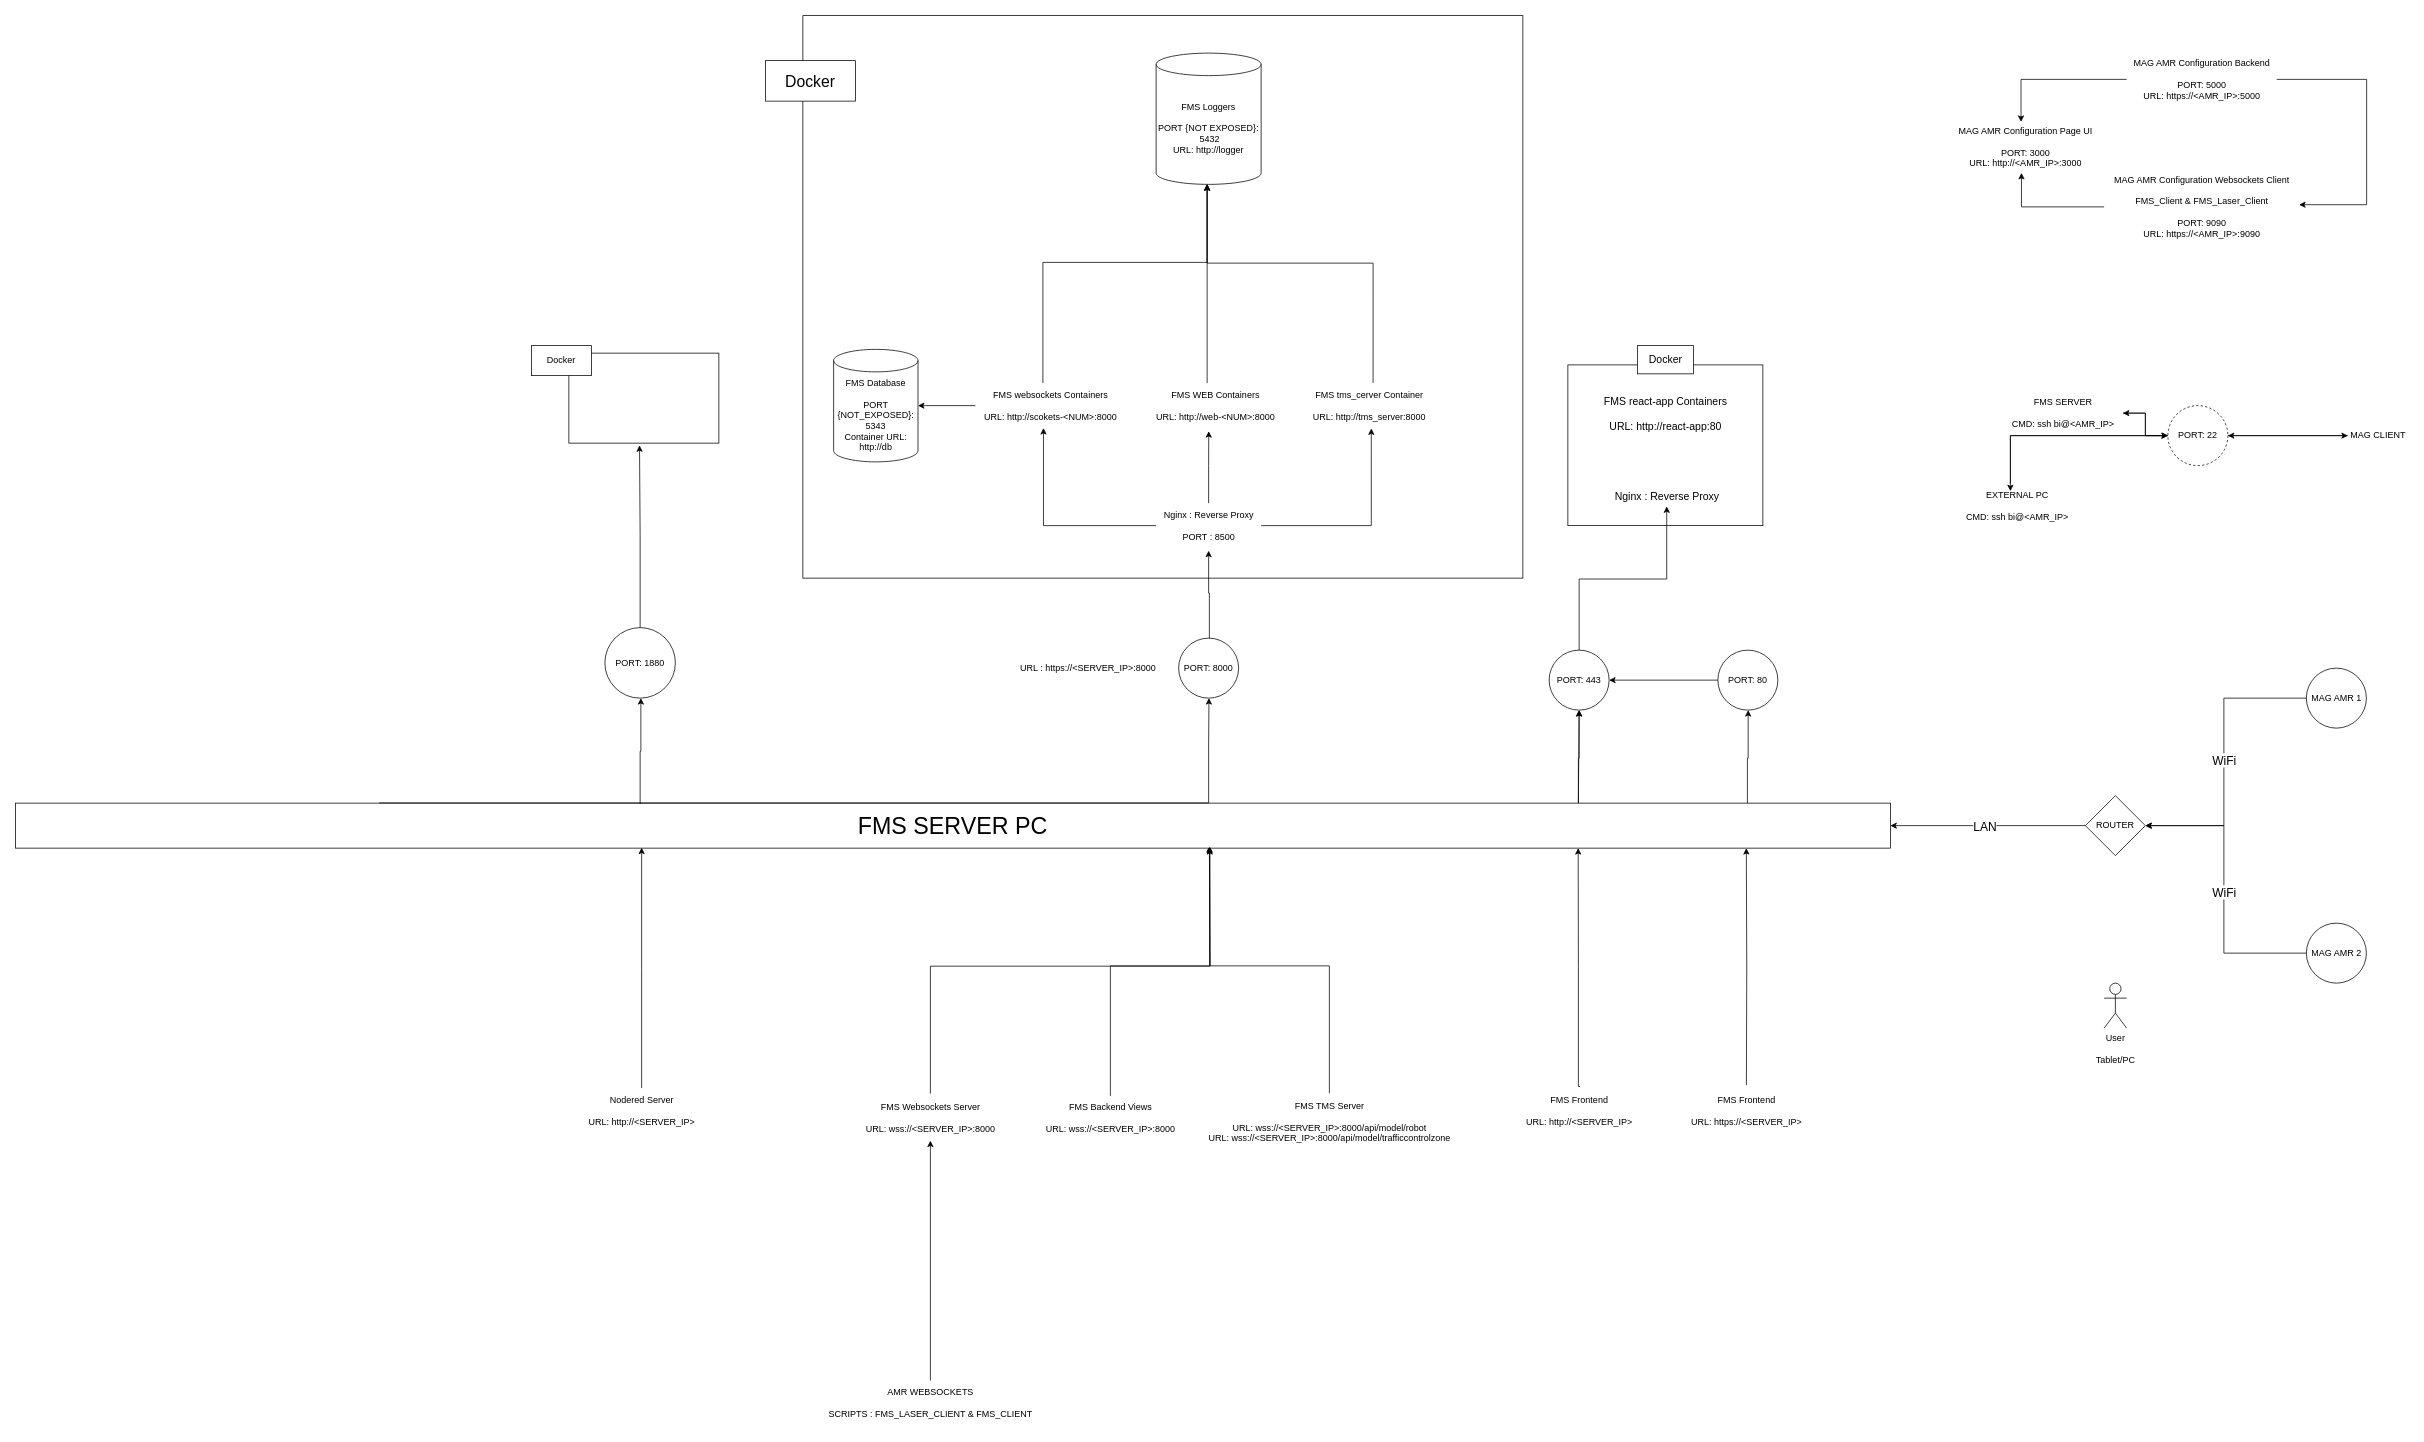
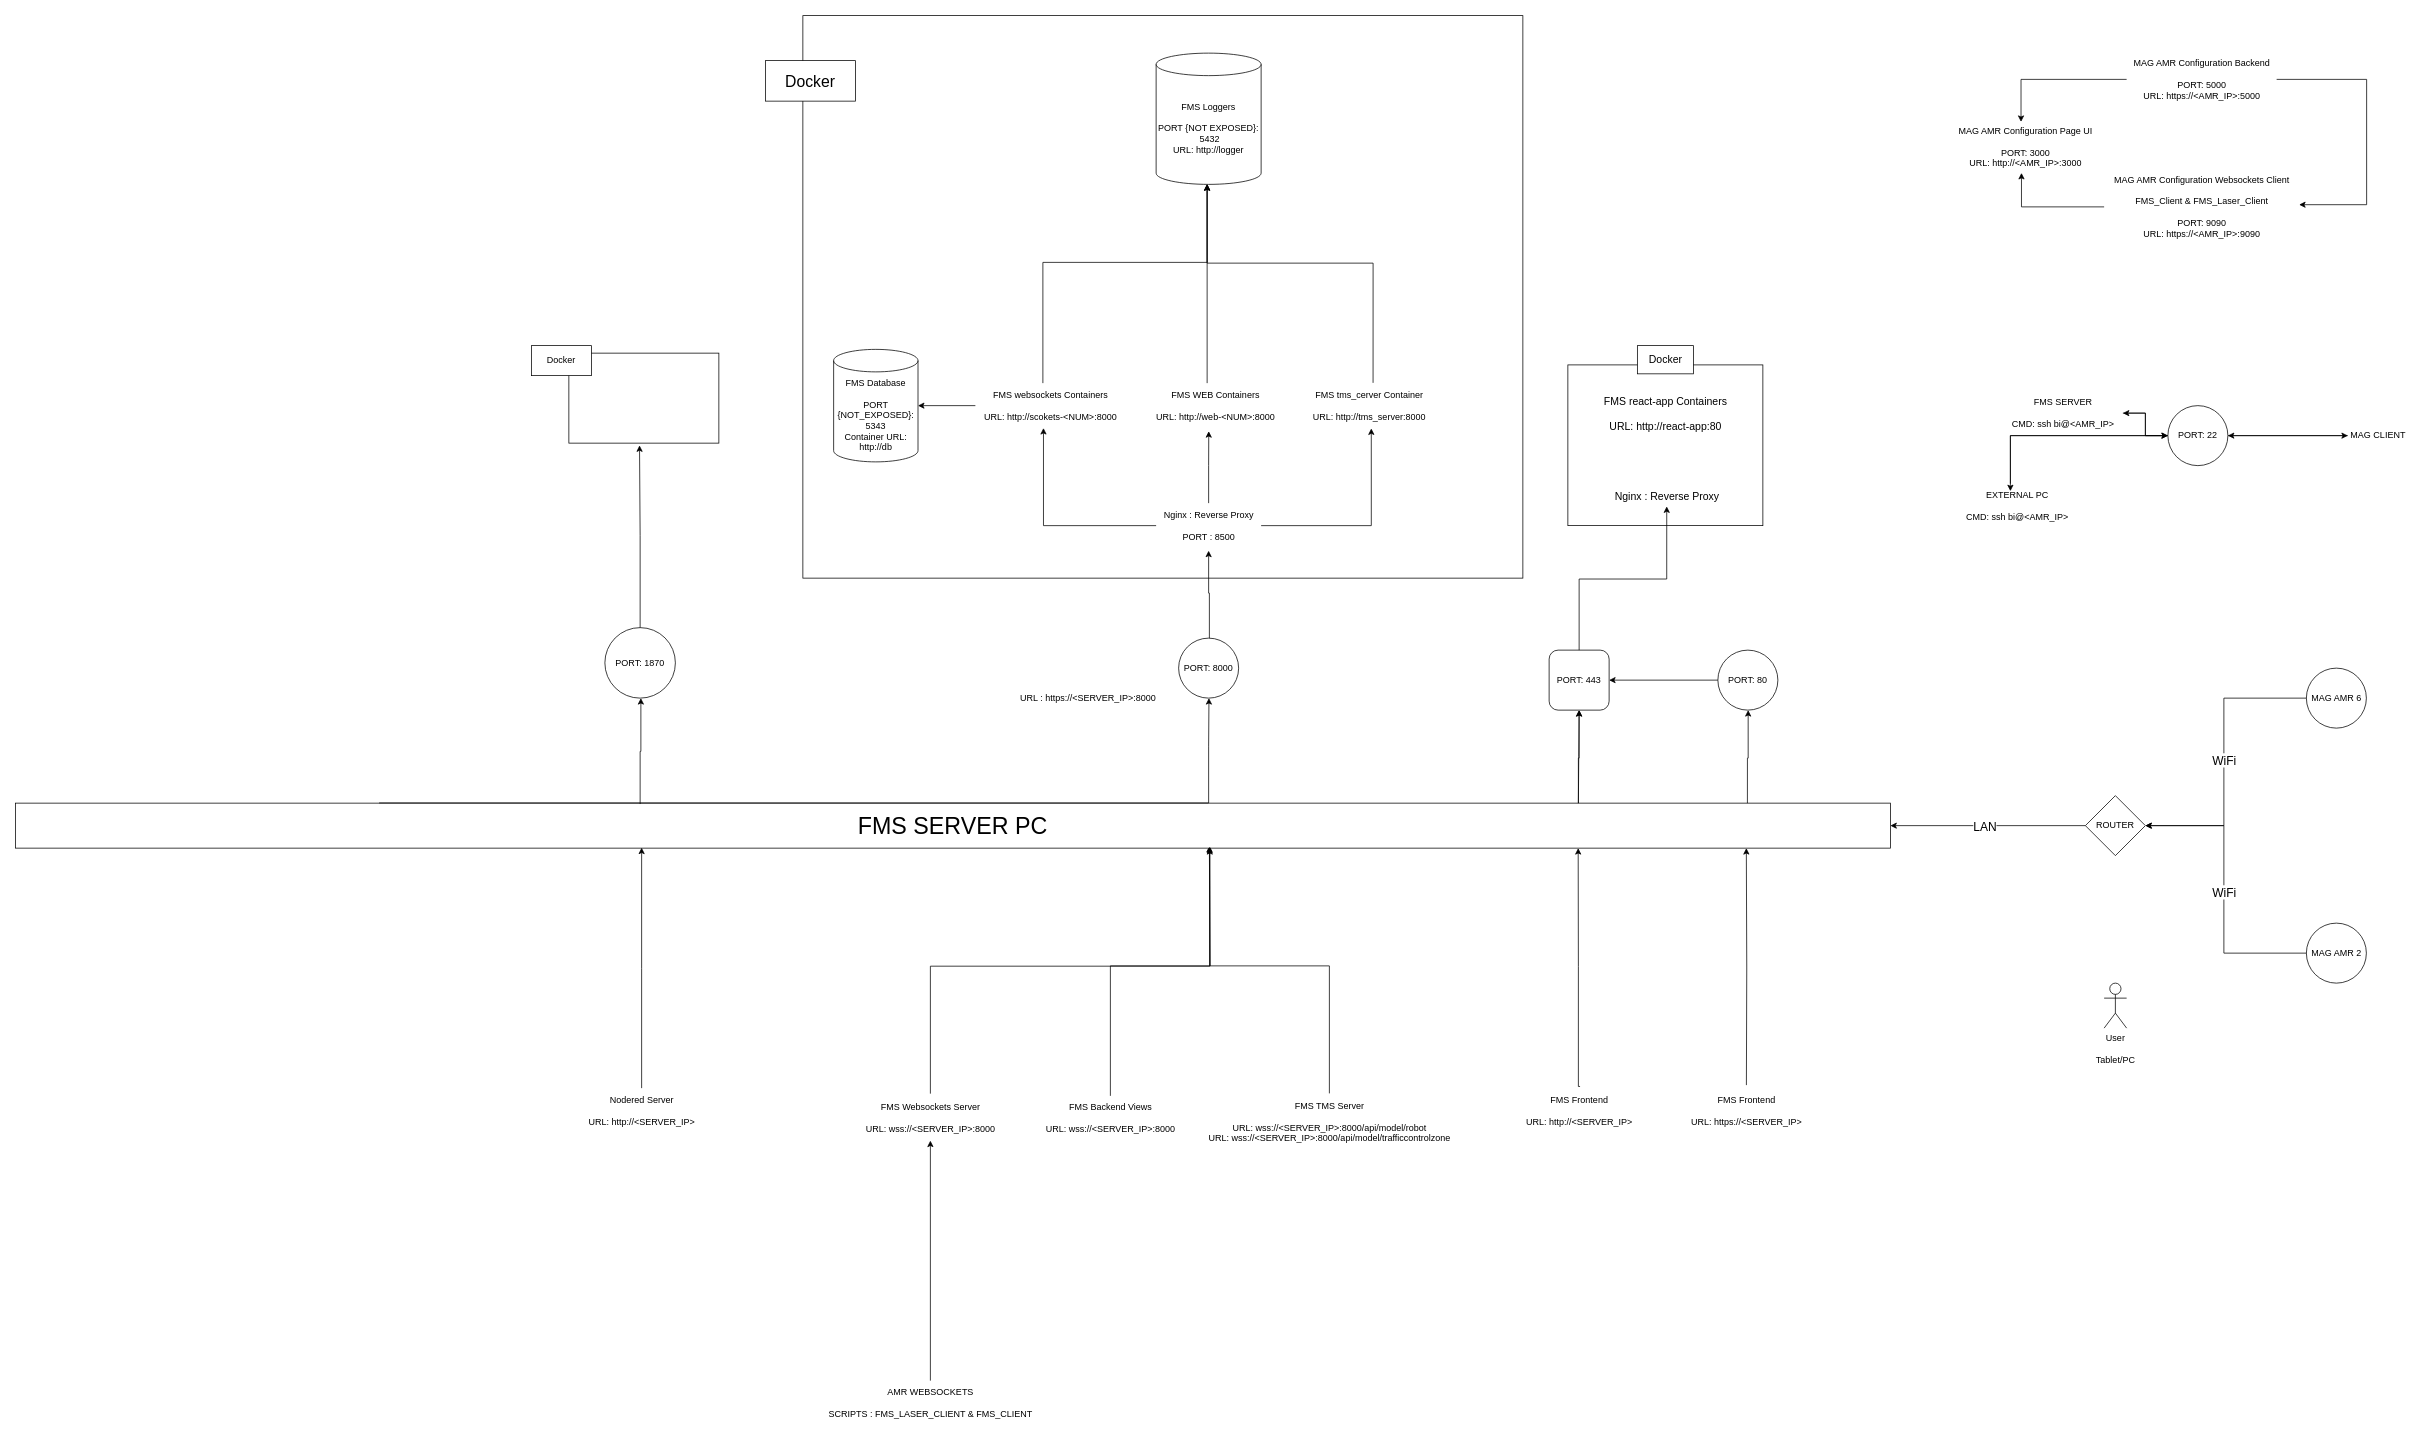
- <mxCell id="66" value="PORT: 22" style="ellipse;whiteSpace=wrap;html=1;aspect=fixed;dashed=1;" parent="63" vertex="1"><mxGeometry x="290" y="80" width="80" height="80" as="geometry" /></mxCell>
+ <mxCell id="66" value="PORT: 22" style="ellipse;whiteSpace=wrap;html=1;aspect=fixed;" parent="63" vertex="1"><mxGeometry x="290" y="80" width="80" height="80" as="geometry" /></mxCell>
- <mxCell id="79" value="PORT: 1880" style="ellipse;whiteSpace=wrap;html=1;aspect=fixed;movable=1;resizable=1;rotatable=1;deletable=1;editable=1;locked=0;connectable=1;" parent="1" vertex="1"><mxGeometry x="806" y="836" width="94" height="94" as="geometry" /></mxCell>
+ <mxCell id="79" value="PORT: 1870" style="ellipse;whiteSpace=wrap;html=1;aspect=fixed;movable=1;resizable=1;rotatable=1;deletable=1;editable=1;locked=0;connectable=1;" parent="1" vertex="1"><mxGeometry x="806" y="836" width="94" height="94" as="geometry" /></mxCell>
- <mxCell id="3" value="URL : https://&amp;lt;SERVER_IP&amp;gt;:8000" style="text;html=1;align=center;verticalAlign=middle;resizable=0;points=[];autosize=1;strokeColor=none;fillColor=none;" parent="1" vertex="1"><mxGeometry x="1350" y="875" width="200" height="30" as="geometry" /></mxCell>
+ <mxCell id="3" value="URL : https://&amp;lt;SERVER_IP&amp;gt;:8000" style="text;html=1;align=center;verticalAlign=middle;resizable=0;points=[];autosize=1;strokeColor=none;fillColor=none;" parent="1" vertex="1"><mxGeometry x="1350" y="915" width="200" height="30" as="geometry" /></mxCell>
- <mxCell id="9" value="PORT: 443" style="ellipse;whiteSpace=wrap;html=1;" parent="1" vertex="1"><mxGeometry x="2065" y="866" width="80" height="80" as="geometry" /></mxCell>
+ <mxCell id="9" value="PORT: 443" style="whiteSpace=wrap;html=1;rounded=1;" parent="1" vertex="1"><mxGeometry x="2065" y="866" width="80" height="80" as="geometry" /></mxCell>
- <mxCell id="15" value="MAG AMR 1" style="ellipse;whiteSpace=wrap;html=1;aspect=fixed;" parent="1" vertex="1"><mxGeometry x="3074.67" y="890" width="80" height="80" as="geometry" /></mxCell>
+ <mxCell id="15" value="MAG AMR 6" style="ellipse;whiteSpace=wrap;html=1;aspect=fixed;" parent="1" vertex="1"><mxGeometry x="3074.67" y="890" width="80" height="80" as="geometry" /></mxCell>
